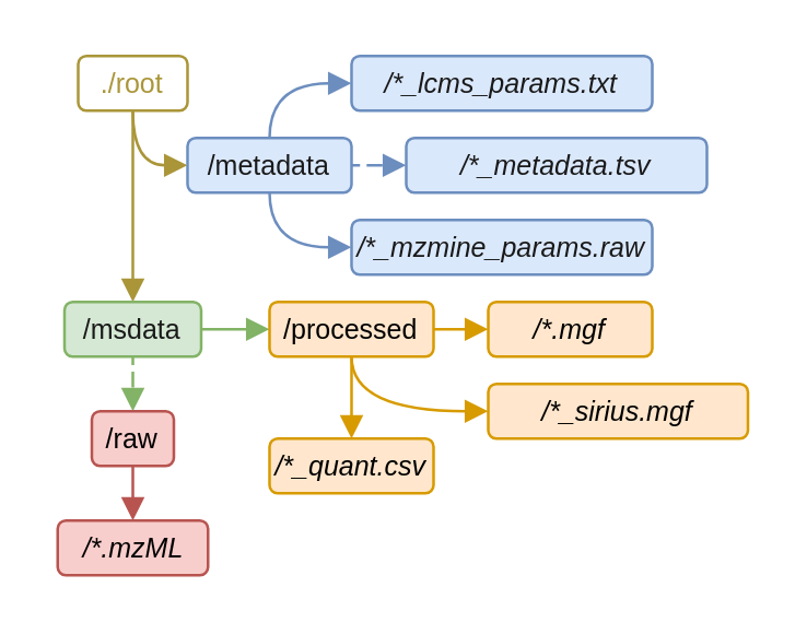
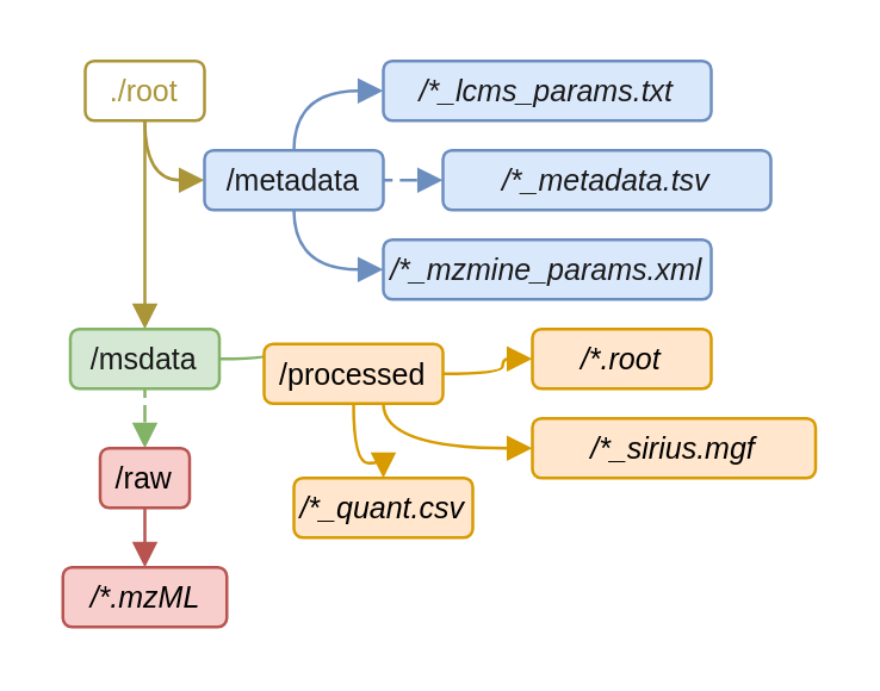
- <mxCell id="14" value="&lt;font style=&quot;font-size: 10px;&quot;&gt;/*_mzmine_params.raw&lt;/font&gt;" style="text;html=1;strokeColor=#6c8ebf;fillColor=#dae8fc;align=center;verticalAlign=middle;whiteSpace=wrap;rounded=1;fontSize=10;fontStyle=2;fontColor=#1A1A1A;" parent="1" vertex="1"><mxGeometry x="128" y="80" width="110" height="20" as="geometry" /></mxCell>
+ <mxCell id="14" value="&lt;font style=&quot;font-size: 10px;&quot;&gt;/*_mzmine_params.xml&lt;/font&gt;" style="text;html=1;strokeColor=#6c8ebf;fillColor=#dae8fc;align=center;verticalAlign=middle;whiteSpace=wrap;rounded=1;fontSize=10;fontStyle=2;fontColor=#1A1A1A;" parent="1" vertex="1"><mxGeometry x="128" y="80" width="110" height="20" as="geometry" /></mxCell>
- <mxCell id="18" value="/processed" style="text;html=1;strokeColor=#d79b00;fillColor=#ffe6cc;align=center;verticalAlign=middle;whiteSpace=wrap;rounded=1;fontSize=10;fontStyle=0;" parent="1" vertex="1"><mxGeometry x="98" y="110" width="60" height="20" as="geometry" /></mxCell>
+ <mxCell id="18" value="/processed" style="text;html=1;strokeColor=#d79b00;fillColor=#ffe6cc;align=center;verticalAlign=middle;whiteSpace=wrap;rounded=1;fontSize=10;fontStyle=0;" parent="1" vertex="1"><mxGeometry x="88" y="115" width="60" height="20" as="geometry" /></mxCell>
- <mxCell id="21" value="/*.mgf" style="text;html=1;strokeColor=#d79b00;fillColor=#ffe6cc;align=center;verticalAlign=middle;whiteSpace=wrap;rounded=1;fontSize=10;fontStyle=2;" parent="1" vertex="1"><mxGeometry x="178" y="110" width="60" height="20" as="geometry" /></mxCell>
+ <mxCell id="21" value="/*.root" style="text;html=1;strokeColor=#d79b00;fillColor=#ffe6cc;align=center;verticalAlign=middle;whiteSpace=wrap;rounded=1;fontSize=10;fontStyle=2;" parent="1" vertex="1"><mxGeometry x="178" y="110" width="60" height="20" as="geometry" /></mxCell>
